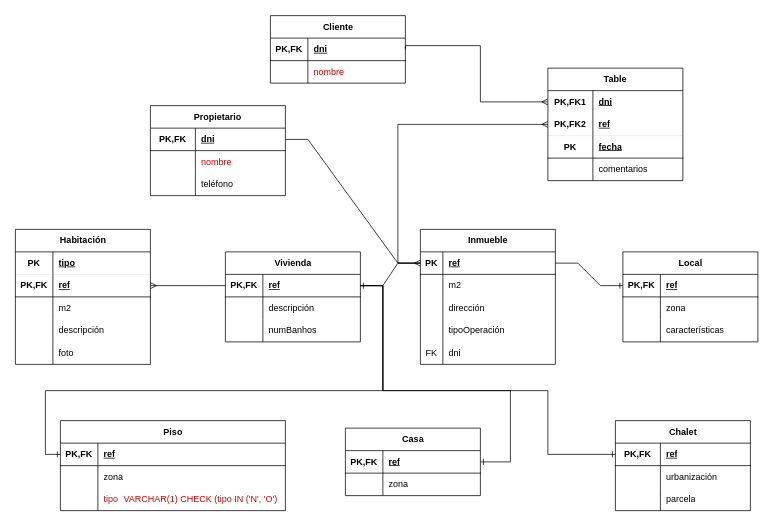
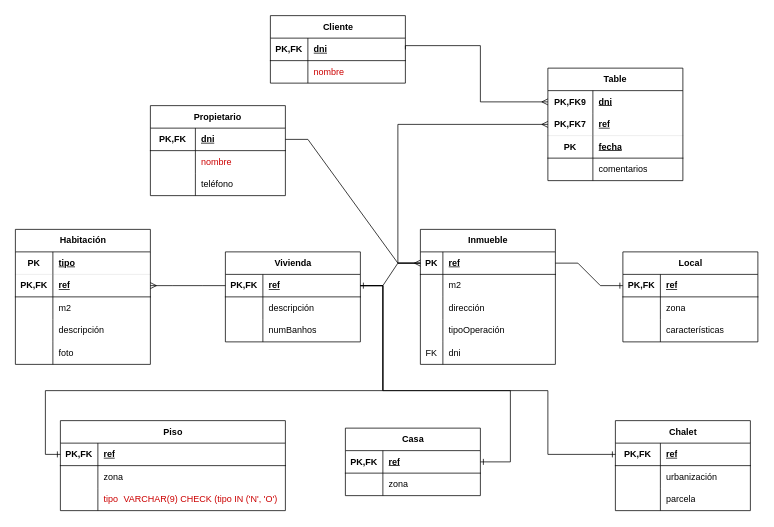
- <mxCell id="99" value="PK,FK1" style="shape=partialRectangle;connectable=0;fillColor=none;top=0;left=0;bottom=0;right=0;fontStyle=1;overflow=hidden;html=1;whiteSpace=wrap;strokeColor=#000000;" vertex="1" parent="98"><mxGeometry width="60" height="30" as="geometry"><mxRectangle width="60" height="30" as="alternateBounds" /></mxGeometry></mxCell>
+ <mxCell id="99" value="PK,FK9" style="shape=partialRectangle;connectable=0;fillColor=none;top=0;left=0;bottom=0;right=0;fontStyle=1;overflow=hidden;html=1;whiteSpace=wrap;strokeColor=#000000;" vertex="1" parent="98"><mxGeometry width="60" height="30" as="geometry"><mxRectangle width="60" height="30" as="alternateBounds" /></mxGeometry></mxCell>
- <mxCell id="102" value="PK,FK2" style="shape=partialRectangle;connectable=0;fillColor=none;top=0;left=0;bottom=0;right=0;fontStyle=1;overflow=hidden;html=1;whiteSpace=wrap;strokeColor=#000000;" vertex="1" parent="101"><mxGeometry width="60" height="30" as="geometry"><mxRectangle width="60" height="30" as="alternateBounds" /></mxGeometry></mxCell>
+ <mxCell id="102" value="PK,FK7" style="shape=partialRectangle;connectable=0;fillColor=none;top=0;left=0;bottom=0;right=0;fontStyle=1;overflow=hidden;html=1;whiteSpace=wrap;strokeColor=#000000;" vertex="1" parent="101"><mxGeometry width="60" height="30" as="geometry"><mxRectangle width="60" height="30" as="alternateBounds" /></mxGeometry></mxCell>
- <mxCell id="55" value="&lt;font color=&quot;#cc0000&quot;&gt;tipo&lt;span style=&quot;white-space: pre;&quot;&gt;&#09;&lt;/span&gt;VARCHAR(1) CHECK (tipo IN ('N', 'O')&lt;/font&gt;" style="shape=partialRectangle;connectable=0;fillColor=none;top=0;left=0;bottom=0;right=0;align=left;spacingLeft=6;fontStyle=0;overflow=hidden;whiteSpace=wrap;html=1;strokeColor=#000000;" vertex="1" parent="53"><mxGeometry x="50" width="250" height="30" as="geometry"><mxRectangle width="250" height="30" as="alternateBounds" /></mxGeometry></mxCell>
+ <mxCell id="55" value="&lt;font color=&quot;#cc0000&quot;&gt;tipo&lt;span style=&quot;white-space: pre;&quot;&gt;&#09;&lt;/span&gt;VARCHAR(9) CHECK (tipo IN ('N', 'O')&lt;/font&gt;" style="shape=partialRectangle;connectable=0;fillColor=none;top=0;left=0;bottom=0;right=0;align=left;spacingLeft=6;fontStyle=0;overflow=hidden;whiteSpace=wrap;html=1;strokeColor=#000000;" vertex="1" parent="53"><mxGeometry x="50" width="250" height="30" as="geometry"><mxRectangle width="250" height="30" as="alternateBounds" /></mxGeometry></mxCell>
